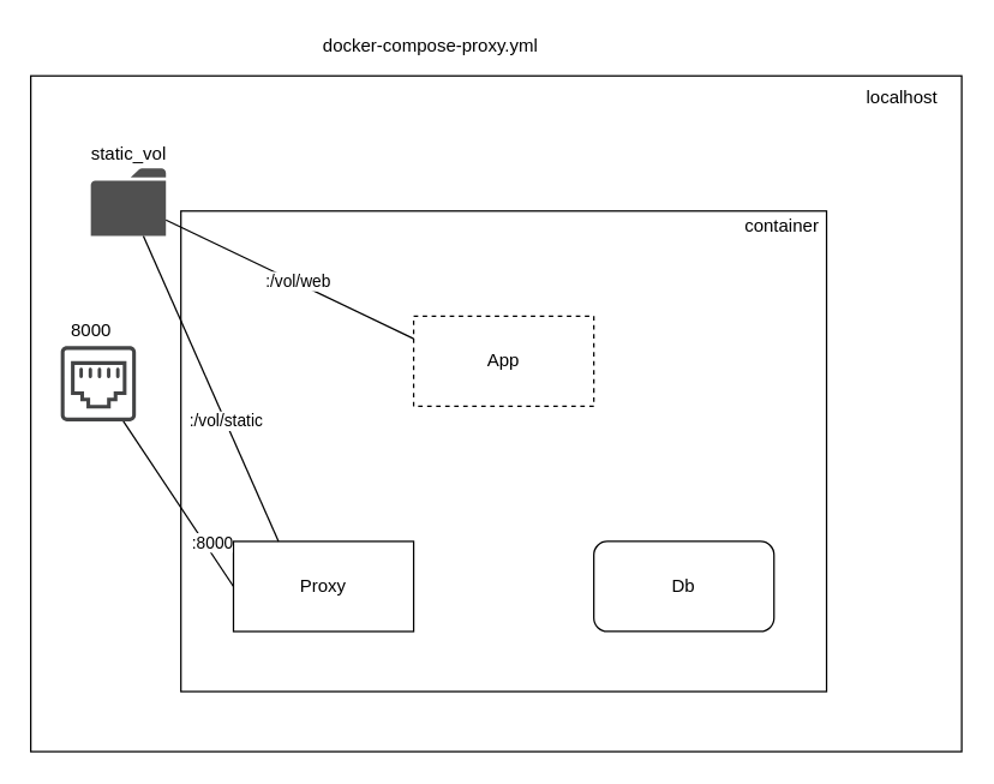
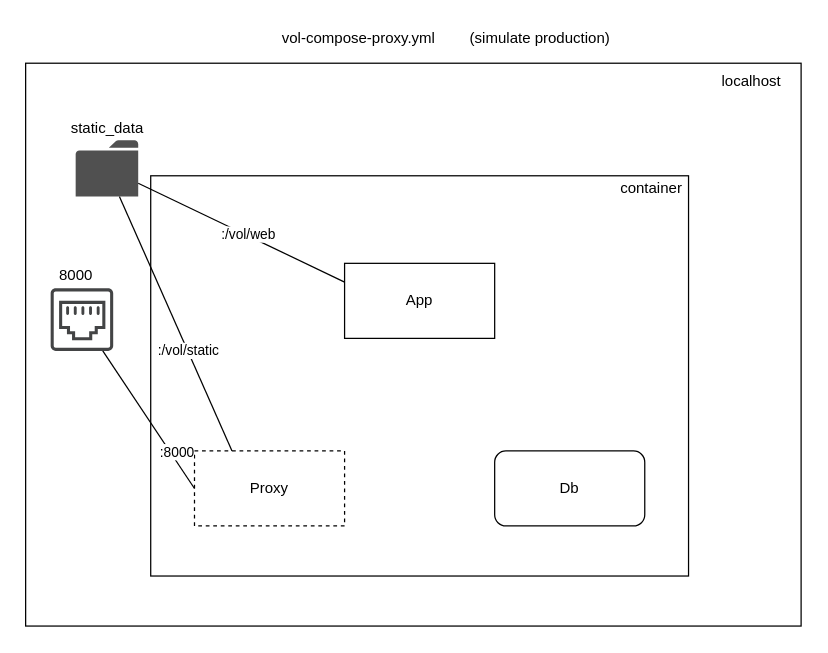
- <mxCell id="20" value="docker-compose-proxy.yml" style="text;html=1;align=center;verticalAlign=middle;resizable=0;points=[];autosize=1;" vertex="1" parent="1"><mxGeometry x="206" y="20" width="160" height="20" as="geometry" /></mxCell>
+ <mxCell id="20" value="vol-compose-proxy.yml" style="text;html=1;align=center;verticalAlign=middle;resizable=0;points=[];autosize=1;" vertex="1" parent="1"><mxGeometry x="206" y="20" width="160" height="20" as="geometry" /></mxCell>
+ <mxCell id="21" value="(simulate production)" style="text;html=1;align=center;verticalAlign=middle;resizable=0;points=[];autosize=1;" vertex="1" parent="1"><mxGeometry x="366" y="20" width="130" height="20" as="geometry" /></mxCell>
- <mxCell id="10" value="static_vol" style="text;html=1;align=center;verticalAlign=middle;resizable=0;points=[];autosize=1;" parent="1" vertex="1"><mxGeometry x="50" y="91.5" width="70" height="20" as="geometry" /></mxCell>
+ <mxCell id="10" value="static_data" style="text;html=1;align=center;verticalAlign=middle;resizable=0;points=[];autosize=1;" parent="1" vertex="1"><mxGeometry x="50" y="91.5" width="70" height="20" as="geometry" /></mxCell>
- <mxCell id="5" value="App" style="rounded=0;whiteSpace=wrap;html=1;dashed=1;" parent="3" vertex="1"><mxGeometry x="155" y="70" width="120" height="60" as="geometry" /></mxCell>
+ <mxCell id="5" value="App" style="rounded=0;whiteSpace=wrap;html=1;" parent="3" vertex="1"><mxGeometry x="155" y="70" width="120" height="60" as="geometry" /></mxCell>
- <mxCell id="7" value="Proxy" style="rounded=0;whiteSpace=wrap;html=1;" parent="3" vertex="1"><mxGeometry x="35" y="220" width="120" height="60" as="geometry" /></mxCell>
+ <mxCell id="7" value="Proxy" style="rounded=0;whiteSpace=wrap;html=1;dashed=1;" parent="3" vertex="1"><mxGeometry x="35" y="220" width="120" height="60" as="geometry" /></mxCell>
